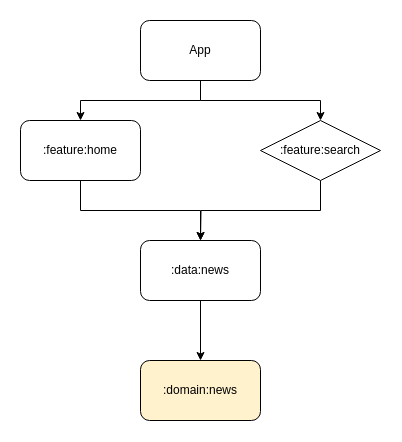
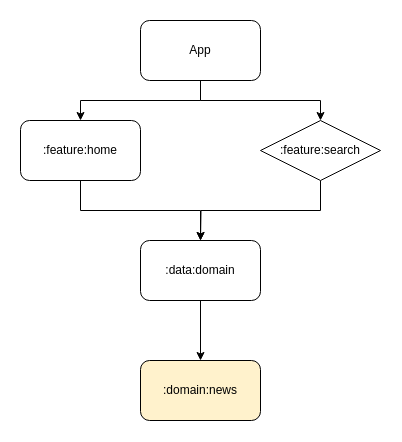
- <mxCell id="10" value=":data:news" style="rounded=1;whiteSpace=wrap;html=1;" vertex="1" parent="1"><mxGeometry x="140" y="240" width="120" height="60" as="geometry" /></mxCell>
+ <mxCell id="10" value=":data:domain" style="rounded=1;whiteSpace=wrap;html=1;" vertex="1" parent="1"><mxGeometry x="140" y="240" width="120" height="60" as="geometry" /></mxCell>
